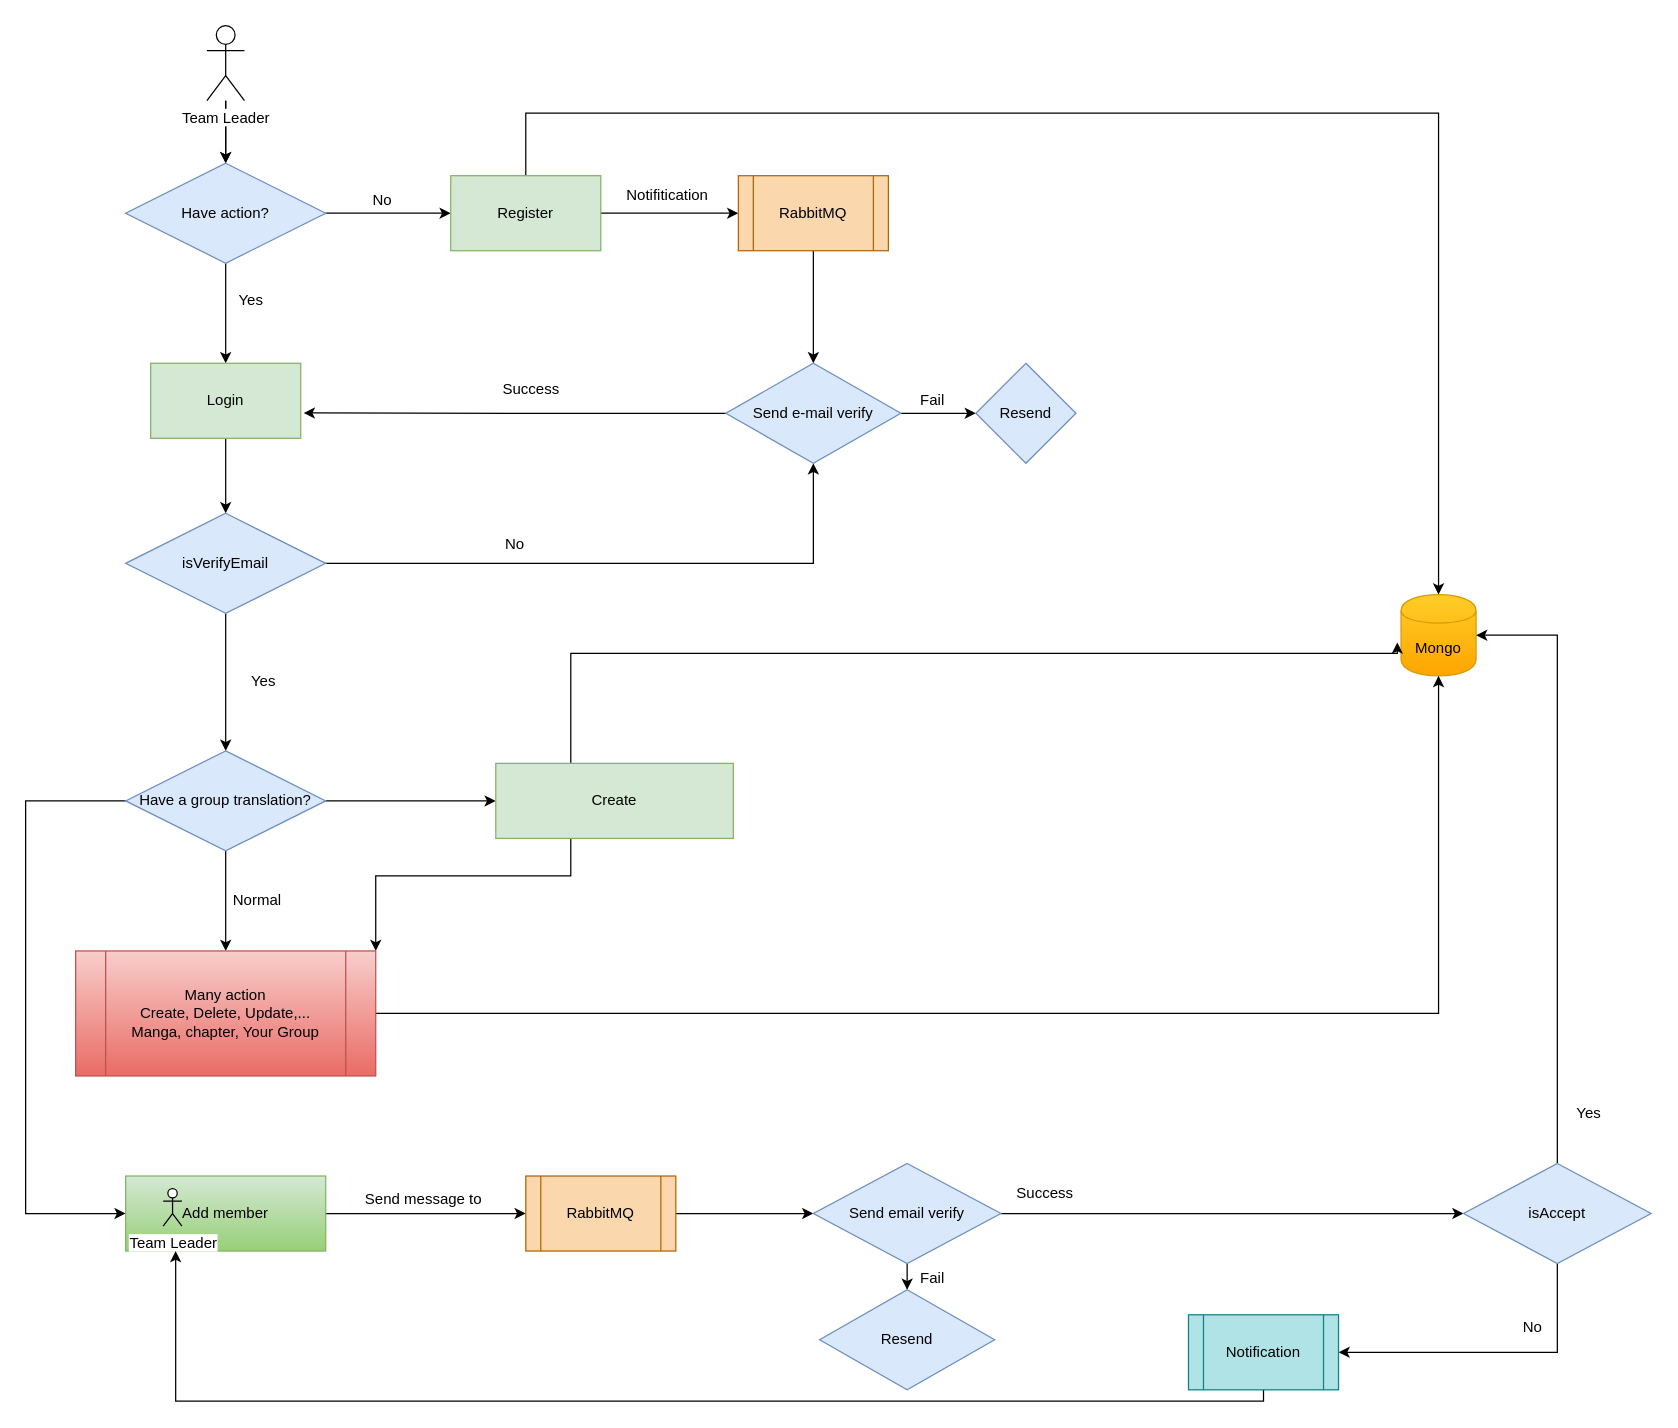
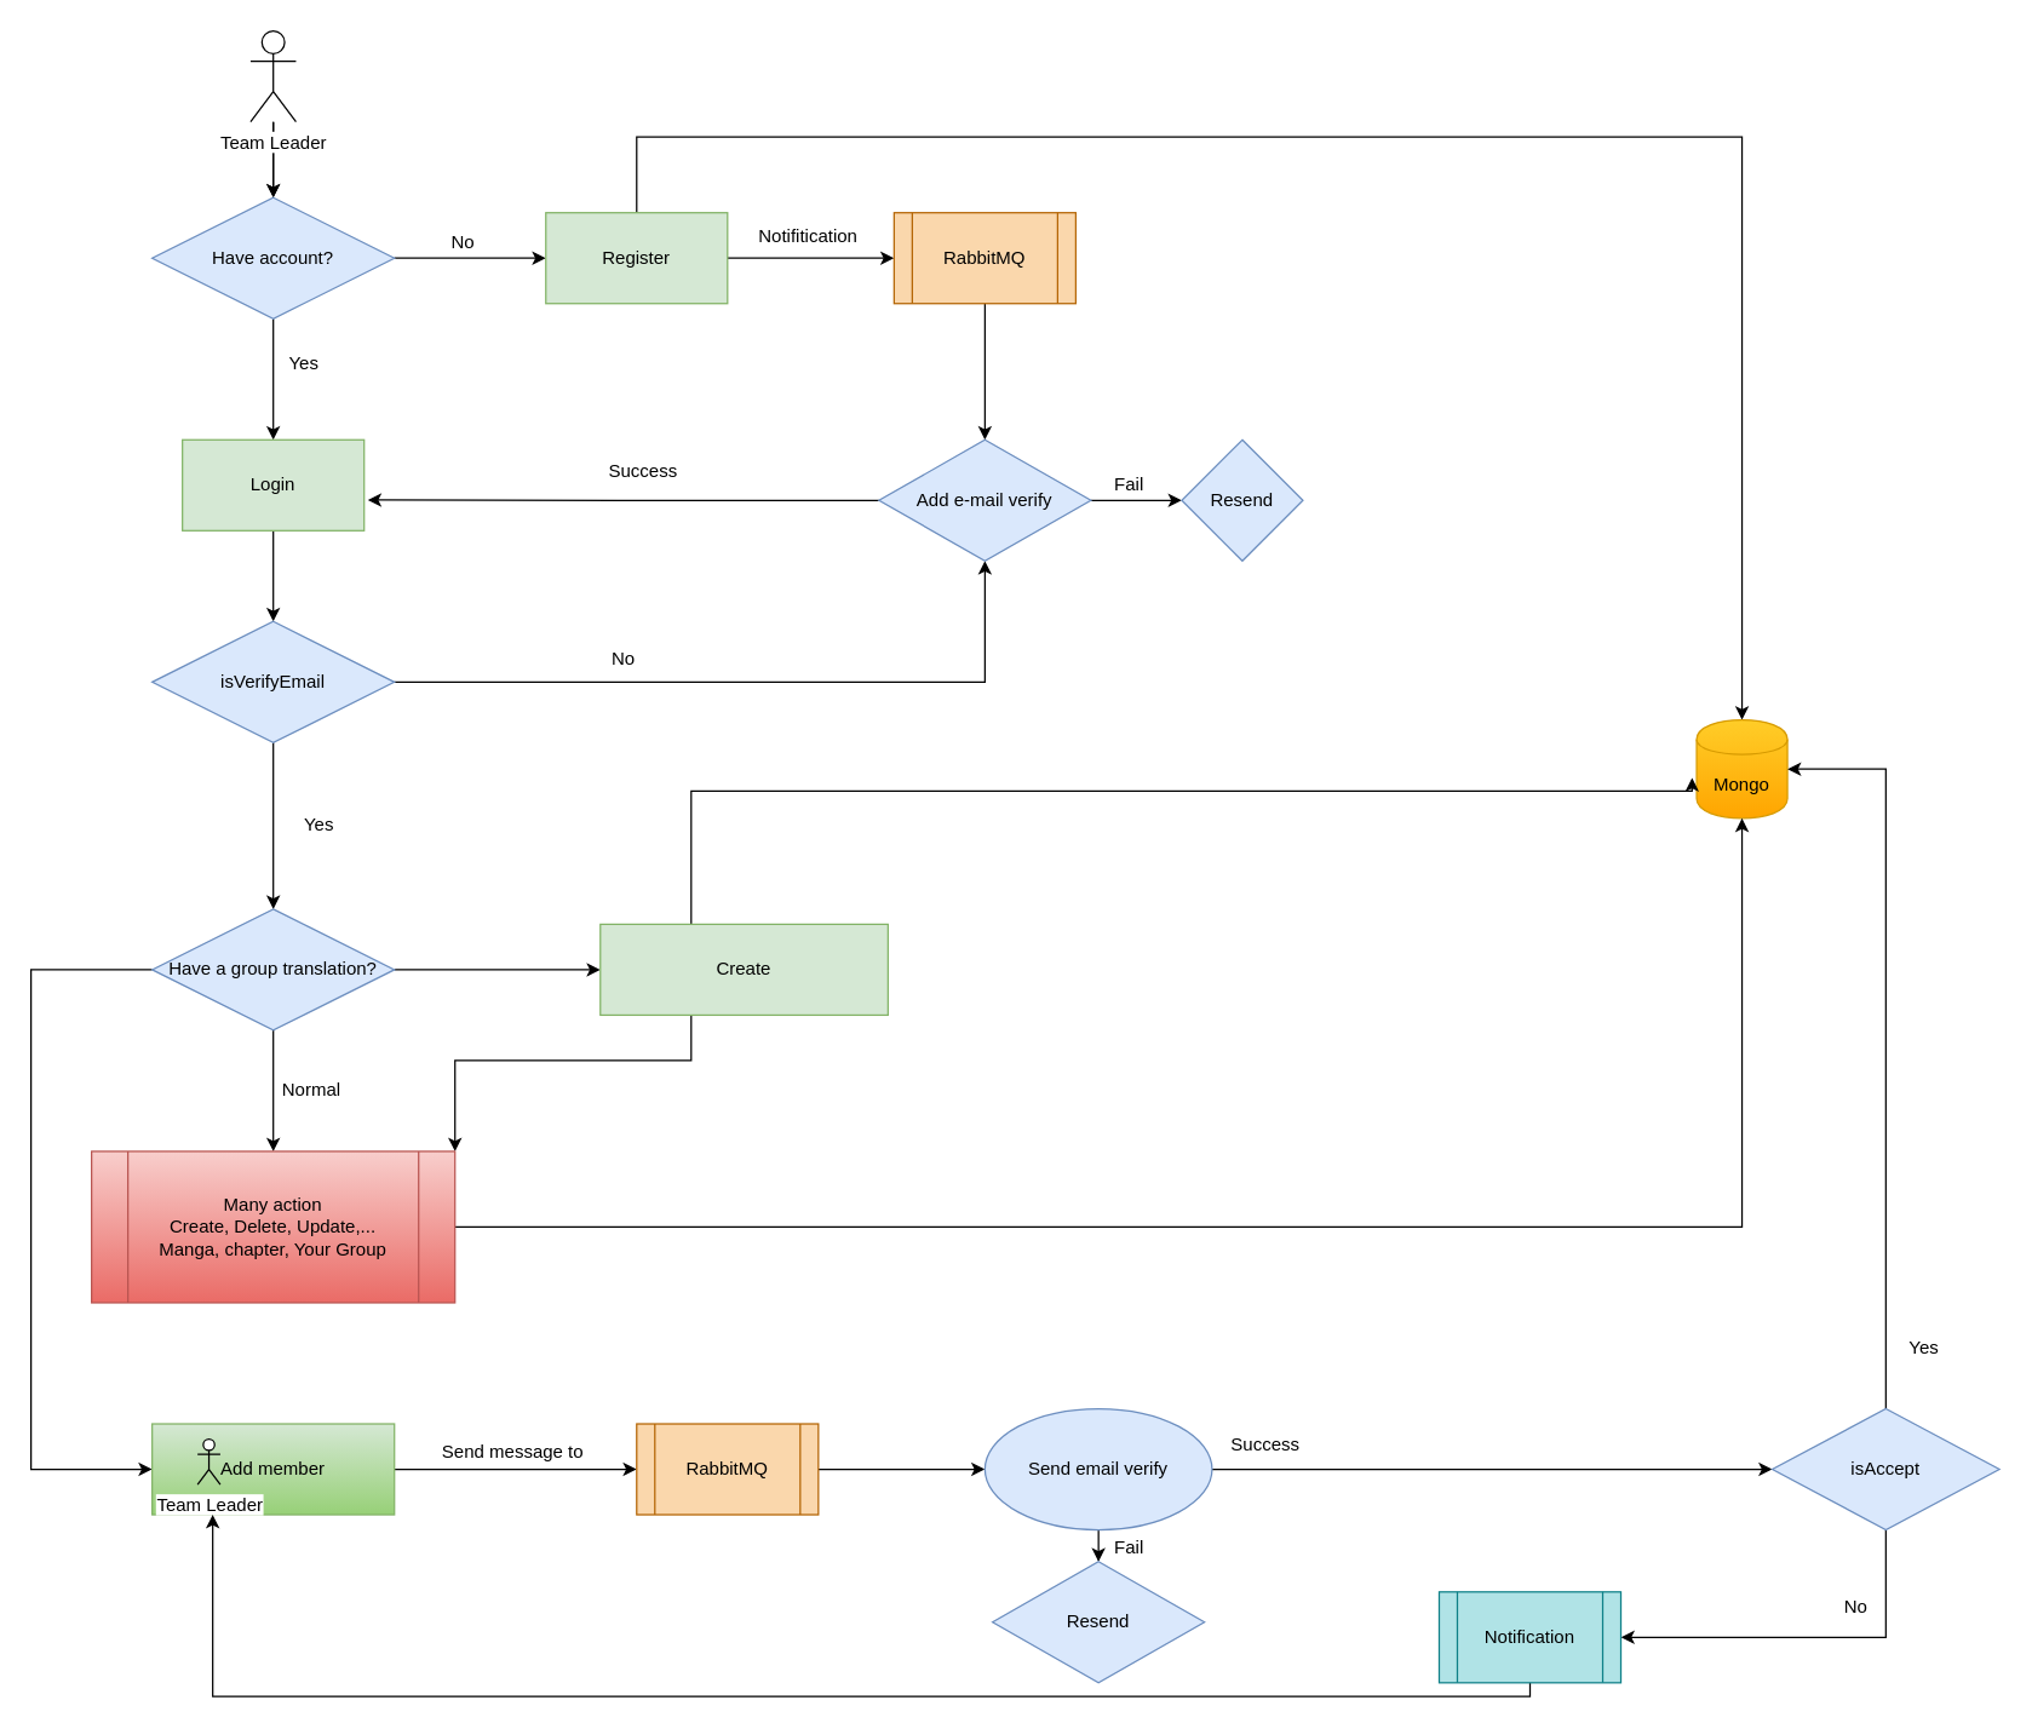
- <mxCell id="7" value="Have action?" style="rhombus;whiteSpace=wrap;html=1;fillColor=#dae8fc;strokeColor=#6c8ebf;" vertex="1" parent="1"><mxGeometry x="100" y="130" width="160" height="80" as="geometry" /></mxCell>
+ <mxCell id="7" value="Have account?" style="rhombus;whiteSpace=wrap;html=1;fillColor=#dae8fc;strokeColor=#6c8ebf;" vertex="1" parent="1"><mxGeometry x="100" y="130" width="160" height="80" as="geometry" /></mxCell>
- <mxCell id="23" value="Send e-mail verify" style="rhombus;whiteSpace=wrap;html=1;fillColor=#dae8fc;strokeColor=#6c8ebf;" vertex="1" parent="1"><mxGeometry x="580" y="290" width="140" height="80" as="geometry" /></mxCell>
+ <mxCell id="23" value="Add e-mail verify" style="rhombus;whiteSpace=wrap;html=1;fillColor=#dae8fc;strokeColor=#6c8ebf;" vertex="1" parent="1"><mxGeometry x="580" y="290" width="140" height="80" as="geometry" /></mxCell>
- <mxCell id="48" value="Send email verify" style="rhombus;whiteSpace=wrap;html=1;fillColor=#dae8fc;strokeColor=#6c8ebf;" vertex="1" parent="1"><mxGeometry x="650" y="930" width="150" height="80" as="geometry" /></mxCell>
+ <mxCell id="48" value="Send email verify" style="ellipse;whiteSpace=wrap;html=1;fillColor=#dae8fc;strokeColor=#6c8ebf;" vertex="1" parent="1"><mxGeometry x="650" y="930" width="150" height="80" as="geometry" /></mxCell>
